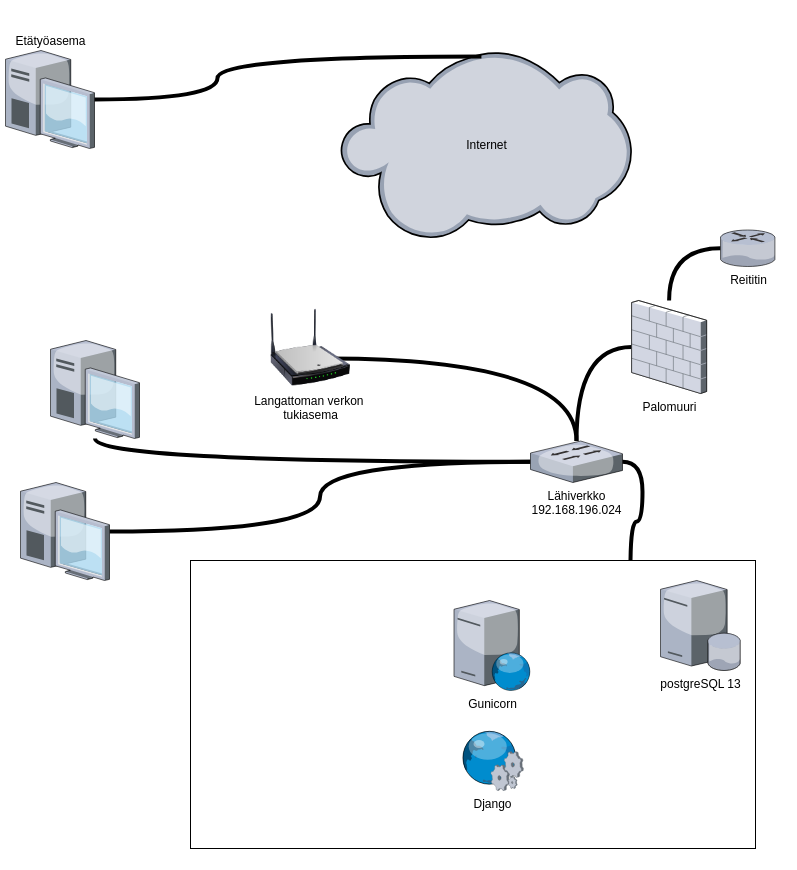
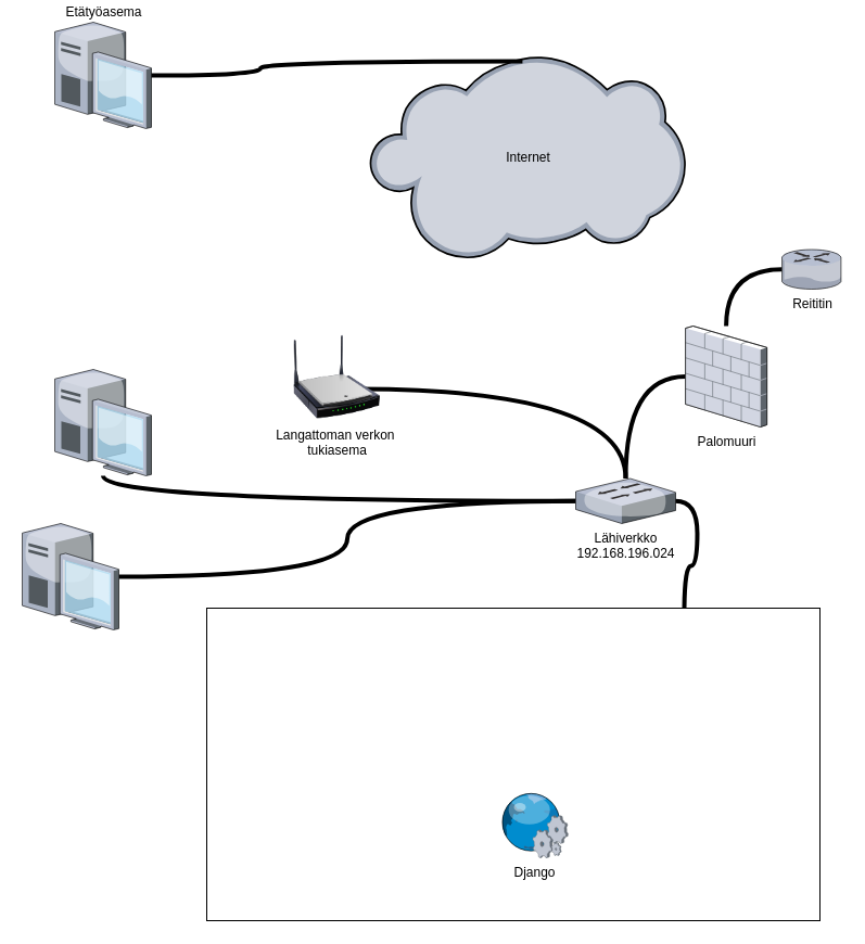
- <mxCell id="3" value="Etätyöasema" style="verticalLabelPosition=top;sketch=0;aspect=fixed;html=1;verticalAlign=bottom;strokeColor=none;align=center;outlineConnect=0;shape=mxgraph.citrix.desktop;labelPosition=center;" vertex="1" parent="1"><mxGeometry x="5" y="50" width="89" height="98" as="geometry" /></mxCell>
+ <mxCell id="3" value="Etätyöasema" style="verticalLabelPosition=top;sketch=0;aspect=fixed;html=1;verticalAlign=bottom;strokeColor=none;align=center;outlineConnect=0;shape=mxgraph.citrix.desktop;labelPosition=center;" vertex="1" parent="1"><mxGeometry x="50" y="20" width="89" height="98" as="geometry" /></mxCell>
- <mxCell id="15" value="postgreSQL 13" style="verticalLabelPosition=bottom;sketch=0;aspect=fixed;html=1;verticalAlign=top;strokeColor=none;align=center;outlineConnect=0;shape=mxgraph.citrix.database_server;" vertex="1" parent="1"><mxGeometry x="660" y="580" width="80" height="90" as="geometry" /></mxCell>
- <mxCell id="17" value="Gunicorn" style="verticalLabelPosition=bottom;sketch=0;aspect=fixed;html=1;verticalAlign=top;strokeColor=none;align=center;outlineConnect=0;shape=mxgraph.citrix.web_server;" vertex="1" parent="1"><mxGeometry x="453.5" y="600" width="76.5" height="90" as="geometry" /></mxCell>
